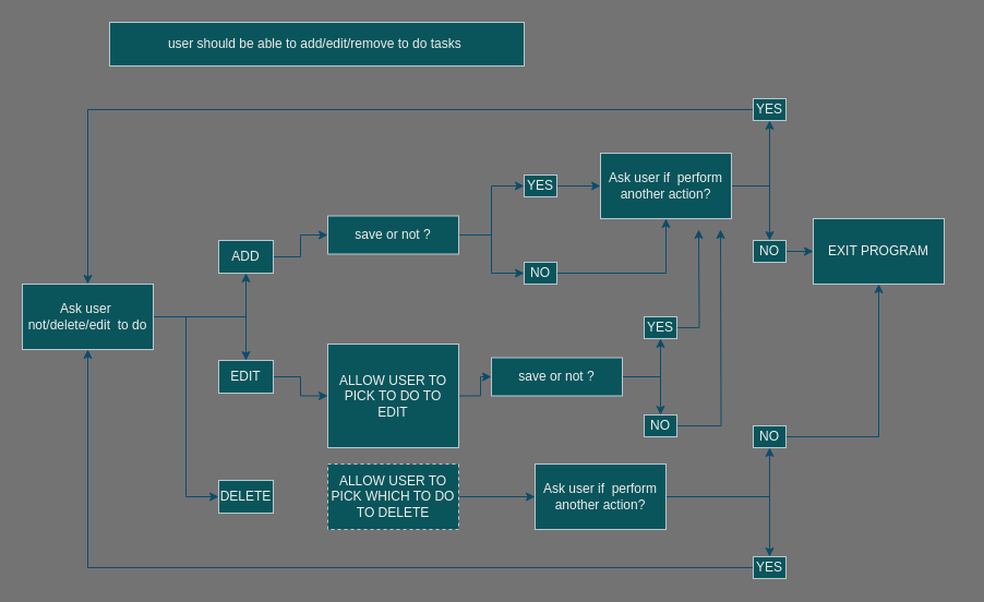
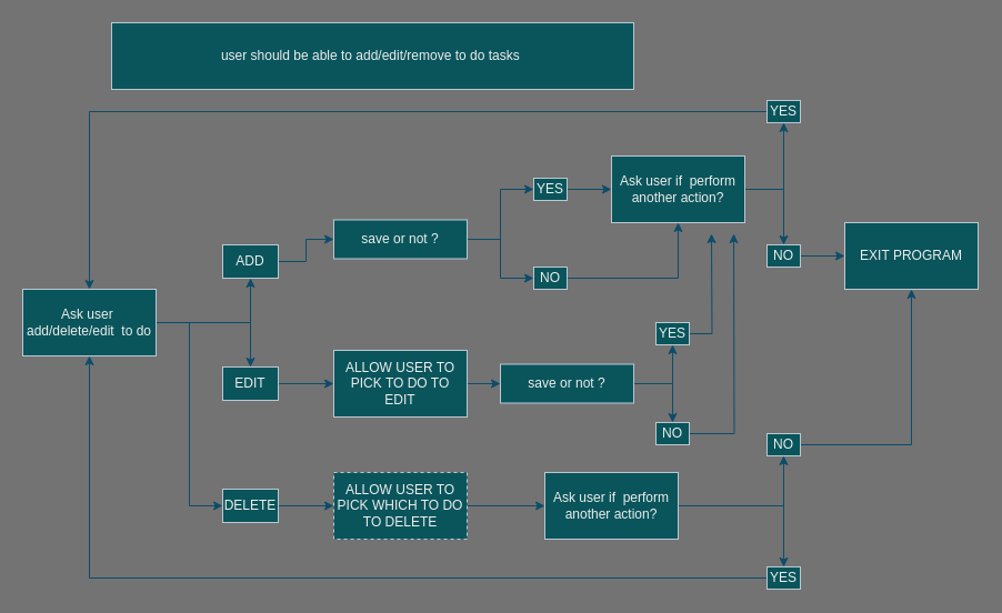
- <mxCell id="2" value="user should be able to add/edit/remove to do tasks&amp;nbsp;" style="rounded=0;whiteSpace=wrap;html=1;labelBackgroundColor=none;fillColor=#09555B;strokeColor=#BAC8D3;fontColor=#EEEEEE;" vertex="1" parent="1"><mxGeometry x="100" y="20" width="380" height="40" as="geometry" /></mxCell>
+ <mxCell id="2" value="user should be able to add/edit/remove to do tasks&amp;nbsp;" style="rounded=0;whiteSpace=wrap;html=1;labelBackgroundColor=none;fillColor=#09555B;strokeColor=#BAC8D3;fontColor=#EEEEEE;" vertex="1" parent="1"><mxGeometry x="100" y="20" width="470" height="60" as="geometry" /></mxCell>
- <mxCell id="23" value="EXIT PROGRAM" style="rounded=0;whiteSpace=wrap;html=1;labelBackgroundColor=none;fillColor=#09555B;strokeColor=#BAC8D3;fontColor=#EEEEEE;" vertex="1" parent="1"><mxGeometry x="745" y="200" width="120" height="60" as="geometry" /></mxCell>
+ <mxCell id="23" value="EXIT PROGRAM" style="rounded=0;whiteSpace=wrap;html=1;labelBackgroundColor=none;fillColor=#09555B;strokeColor=#BAC8D3;fontColor=#EEEEEE;" vertex="1" parent="1"><mxGeometry y="200" width="120" height="60" as="geometry" x="760" /></mxCell>
- <mxCell id="6" value="Ask user&amp;nbsp; not/delete/edit&amp;nbsp; to do" style="rounded=0;whiteSpace=wrap;html=1;labelBackgroundColor=none;fillColor=#09555B;strokeColor=#BAC8D3;fontColor=#EEEEEE;" vertex="1" parent="1"><mxGeometry x="20" y="260" width="120" height="60" as="geometry" /></mxCell>
+ <mxCell id="6" value="Ask user&amp;nbsp; add/delete/edit&amp;nbsp; to do" style="rounded=0;whiteSpace=wrap;html=1;labelBackgroundColor=none;fillColor=#09555B;strokeColor=#BAC8D3;fontColor=#EEEEEE;" vertex="1" parent="1"><mxGeometry x="20" y="260" width="120" height="60" as="geometry" /></mxCell>
- <mxCell id="27" value="ALLOW USER TO PICK TO DO TO EDIT" style="rounded=0;whiteSpace=wrap;html=1;labelBackgroundColor=none;fillColor=#09555B;strokeColor=#BAC8D3;fontColor=#EEEEEE;" vertex="1" parent="1"><mxGeometry x="300" y="315" width="120" height="95" as="geometry" /></mxCell>
+ <mxCell id="27" value="ALLOW USER TO PICK TO DO TO EDIT" style="rounded=0;whiteSpace=wrap;html=1;labelBackgroundColor=none;fillColor=#09555B;strokeColor=#BAC8D3;fontColor=#EEEEEE;" vertex="1" parent="1"><mxGeometry x="300" y="315" width="120" height="60" as="geometry" /></mxCell>
+ <mxCell id="35" value="" style="edgeStyle=orthogonalEdgeStyle;rounded=0;orthogonalLoop=1;jettySize=auto;html=1;labelBackgroundColor=none;strokeColor=#0B4D6A;fontColor=default;" edge="1" parent="1" source="36" target="38"><mxGeometry relative="1" as="geometry" /></mxCell>
